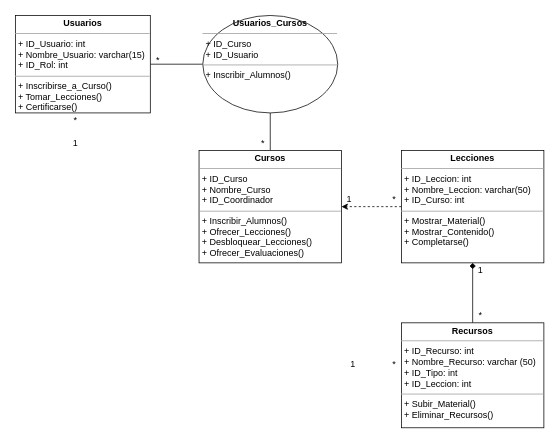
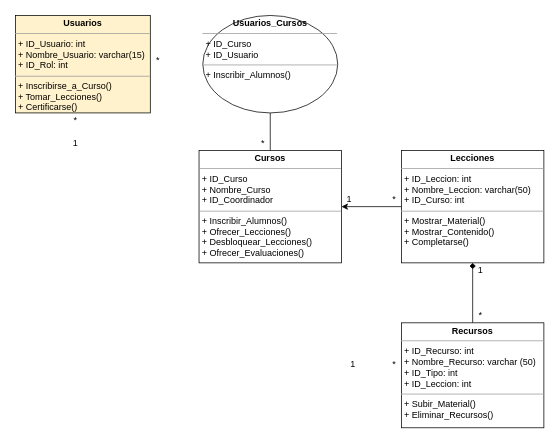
- <mxCell id="3" value="&lt;p style=&quot;margin: 0px ; margin-top: 4px ; text-align: center&quot;&gt;&lt;b&gt;Usuarios&lt;/b&gt;&lt;/p&gt;&lt;hr size=&quot;1&quot;&gt;&lt;p style=&quot;margin: 0px ; margin-left: 4px&quot;&gt;+ ID_Usuario: int&lt;br&gt;+ Nombre_Usuario: varchar(15)&lt;/p&gt;&lt;p style=&quot;margin: 0px ; margin-left: 4px&quot;&gt;+ ID_Rol: int&lt;/p&gt;&lt;hr size=&quot;1&quot;&gt;&lt;p style=&quot;margin: 0px ; margin-left: 4px&quot;&gt;+ Inscribirse_a_Curso()&lt;/p&gt;&lt;p style=&quot;margin: 0px ; margin-left: 4px&quot;&gt;+ Tomar_Lecciones()&lt;/p&gt;&lt;p style=&quot;margin: 0px ; margin-left: 4px&quot;&gt;+ Certificarse()&lt;/p&gt;" style="verticalAlign=top;align=left;overflow=fill;fontSize=12;fontFamily=Helvetica;html=1;" vertex="1" parent="1"><mxGeometry x="20" y="20" width="180" height="130" as="geometry" /></mxCell>
+ <mxCell id="3" value="&lt;p style=&quot;margin: 0px ; margin-top: 4px ; text-align: center&quot;&gt;&lt;b&gt;Usuarios&lt;/b&gt;&lt;/p&gt;&lt;hr size=&quot;1&quot;&gt;&lt;p style=&quot;margin: 0px ; margin-left: 4px&quot;&gt;+ ID_Usuario: int&lt;br&gt;+ Nombre_Usuario: varchar(15)&lt;/p&gt;&lt;p style=&quot;margin: 0px ; margin-left: 4px&quot;&gt;+ ID_Rol: int&lt;/p&gt;&lt;hr size=&quot;1&quot;&gt;&lt;p style=&quot;margin: 0px ; margin-left: 4px&quot;&gt;+ Inscribirse_a_Curso()&lt;/p&gt;&lt;p style=&quot;margin: 0px ; margin-left: 4px&quot;&gt;+ Tomar_Lecciones()&lt;/p&gt;&lt;p style=&quot;margin: 0px ; margin-left: 4px&quot;&gt;+ Certificarse()&lt;/p&gt;" style="verticalAlign=top;align=left;overflow=fill;fontSize=12;fontFamily=Helvetica;html=1;fillColor=#fff2cc;" vertex="1" parent="1"><mxGeometry x="20" y="20" width="180" height="130" as="geometry" /></mxCell>
- <mxCell id="2" style="edgeStyle=orthogonalEdgeStyle;rounded=0;orthogonalLoop=1;jettySize=auto;html=1;exitX=1;exitY=0.5;exitDx=0;exitDy=0;entryX=0;entryY=0.5;entryDx=0;entryDy=0;endArrow=none;endFill=0;" edge="1" parent="1" source="3" target="10"><mxGeometry relative="1" as="geometry" /></mxCell>
- <mxCell id="6" style="edgeStyle=orthogonalEdgeStyle;rounded=0;orthogonalLoop=1;jettySize=auto;html=1;exitX=0;exitY=0.5;exitDx=0;exitDy=0;entryX=1;entryY=0.5;entryDx=0;entryDy=0;dashed=1;" edge="1" parent="1" source="7" target="5"><mxGeometry relative="1" as="geometry" /></mxCell>
+ <mxCell id="6" style="edgeStyle=orthogonalEdgeStyle;rounded=0;orthogonalLoop=1;jettySize=auto;html=1;exitX=0;exitY=0.5;exitDx=0;exitDy=0;entryX=1;entryY=0.5;entryDx=0;entryDy=0;" edge="1" parent="1" source="7" target="5"><mxGeometry relative="1" as="geometry" /></mxCell>
